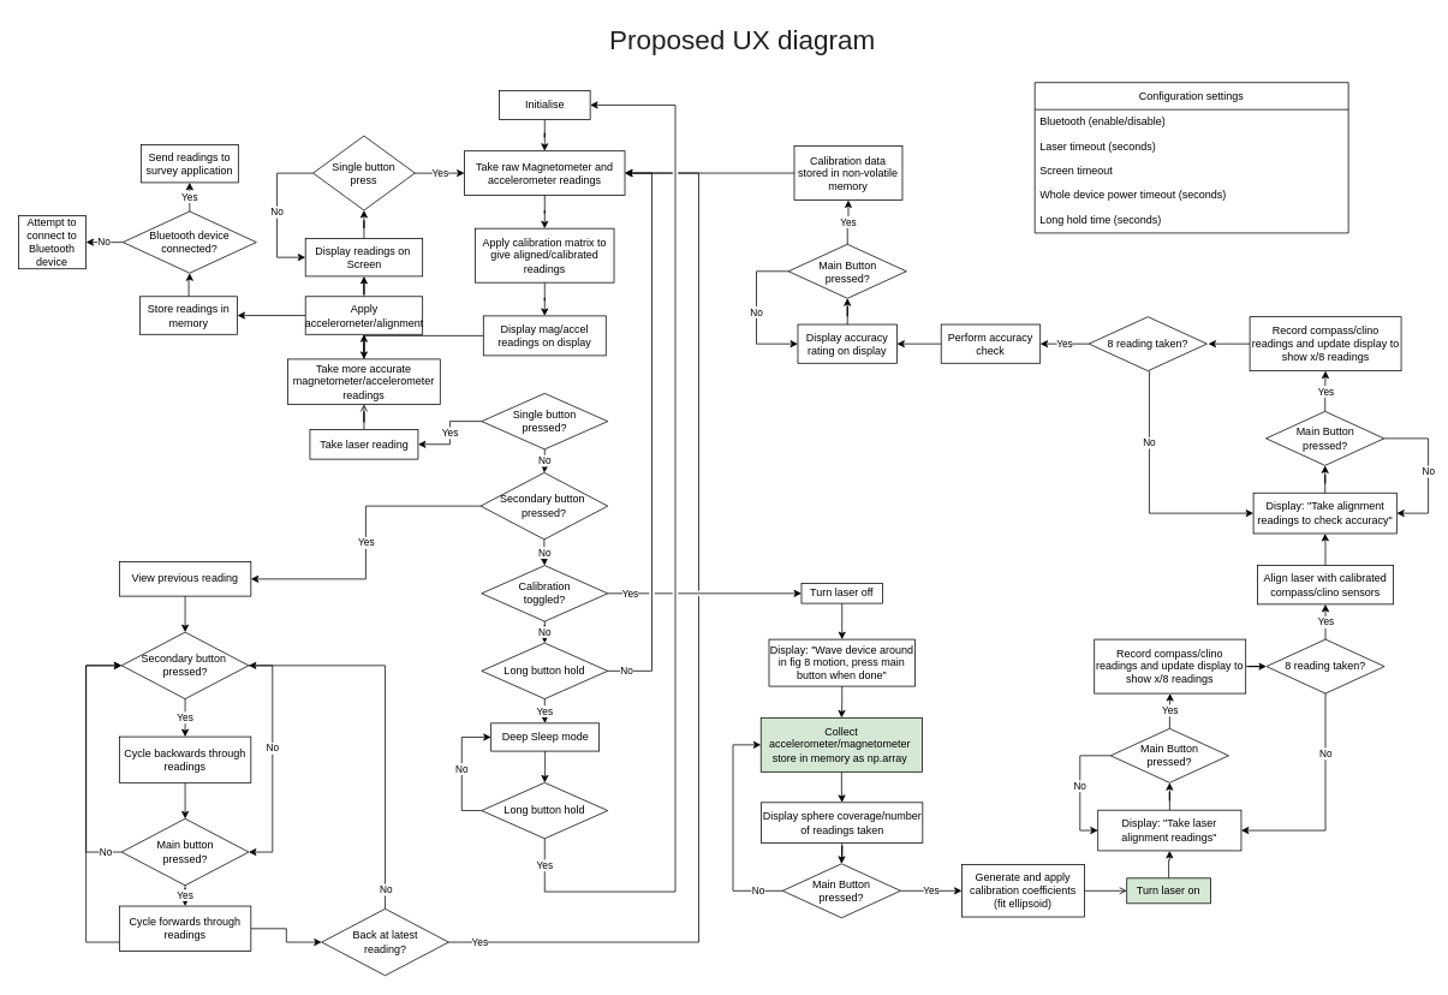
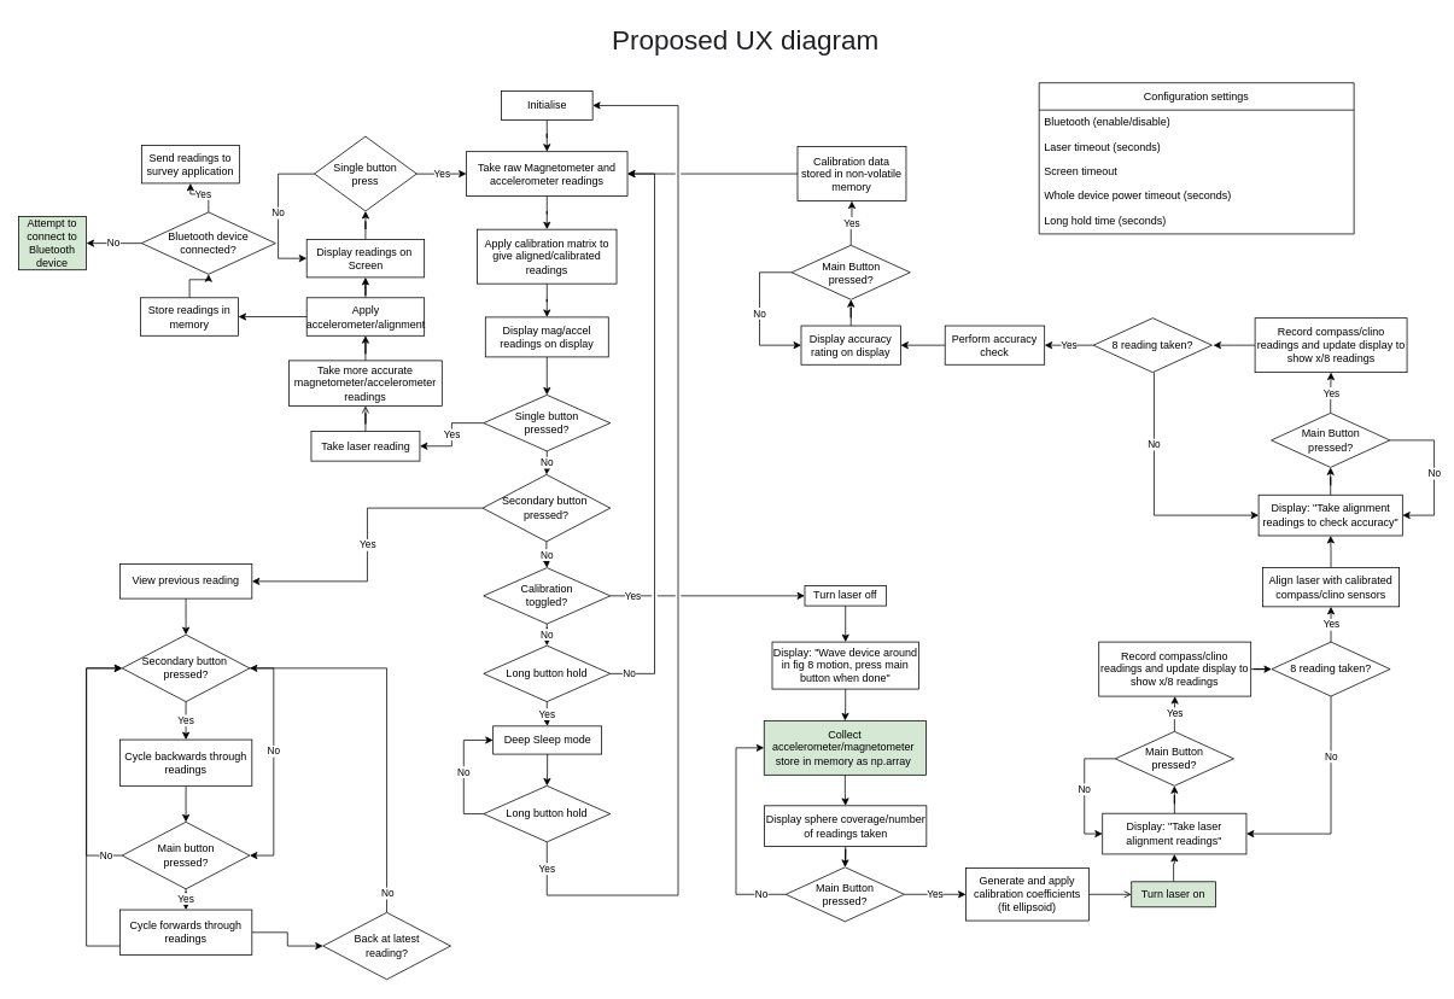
- <mxCell id="99" value="Attempt to connect to Bluetooth device" style="rounded=0;whiteSpace=wrap;html=1;" vertex="1" parent="1"><mxGeometry x="20" y="238.75" width="75" height="59" as="geometry" /></mxCell>
+ <mxCell id="99" value="Attempt to connect to Bluetooth device" style="rounded=0;whiteSpace=wrap;html=1;fillColor=#d5e8d4;" vertex="1" parent="1"><mxGeometry x="20" y="238.75" width="75" height="59" as="geometry" /></mxCell>
- <mxCell id="91" value="Bluetooth device connected?" style="rhombus;whiteSpace=wrap;html=1;rounded=0;" vertex="1" parent="1"><mxGeometry x="136" y="234" width="148" height="68.5" as="geometry" /></mxCell>
+ <mxCell id="91" value="Bluetooth device connected?" style="rhombus;whiteSpace=wrap;html=1;rounded=0;" vertex="1" parent="1"><mxGeometry x="156" y="234" width="148" height="68.5" as="geometry" /></mxCell>
- <mxCell id="4" style="edgeStyle=orthogonalEdgeStyle;rounded=0;orthogonalLoop=1;jettySize=auto;html=1;" edge="1" parent="1" source="5" target="28"><mxGeometry relative="1" as="geometry" /></mxCell>
+ <mxCell id="4" style="edgeStyle=orthogonalEdgeStyle;rounded=0;orthogonalLoop=1;jettySize=auto;html=1;" edge="1" parent="1" source="5" target="12"><mxGeometry relative="1" as="geometry" /></mxCell>
- <mxCell id="116" style="edgeStyle=orthogonalEdgeStyle;rounded=0;orthogonalLoop=1;jettySize=auto;html=1;entryX=1;entryY=0.5;entryDx=0;entryDy=0;jumpStyle=gap;" edge="1" parent="1" source="118" target="9"><mxGeometry relative="1" as="geometry"><Array as="points"><mxPoint x="775" y="1045" /><mxPoint x="775" y="192" /></Array></mxGeometry></mxCell>
- <mxCell id="117" value="Yes" style="edgeLabel;html=1;align=center;verticalAlign=middle;resizable=0;points=[];" vertex="1" connectable="0" parent="116"><mxGeometry x="-0.912" y="-6" relative="1" as="geometry"><mxPoint x="-19" y="-6" as="offset" /></mxGeometry></mxCell>
